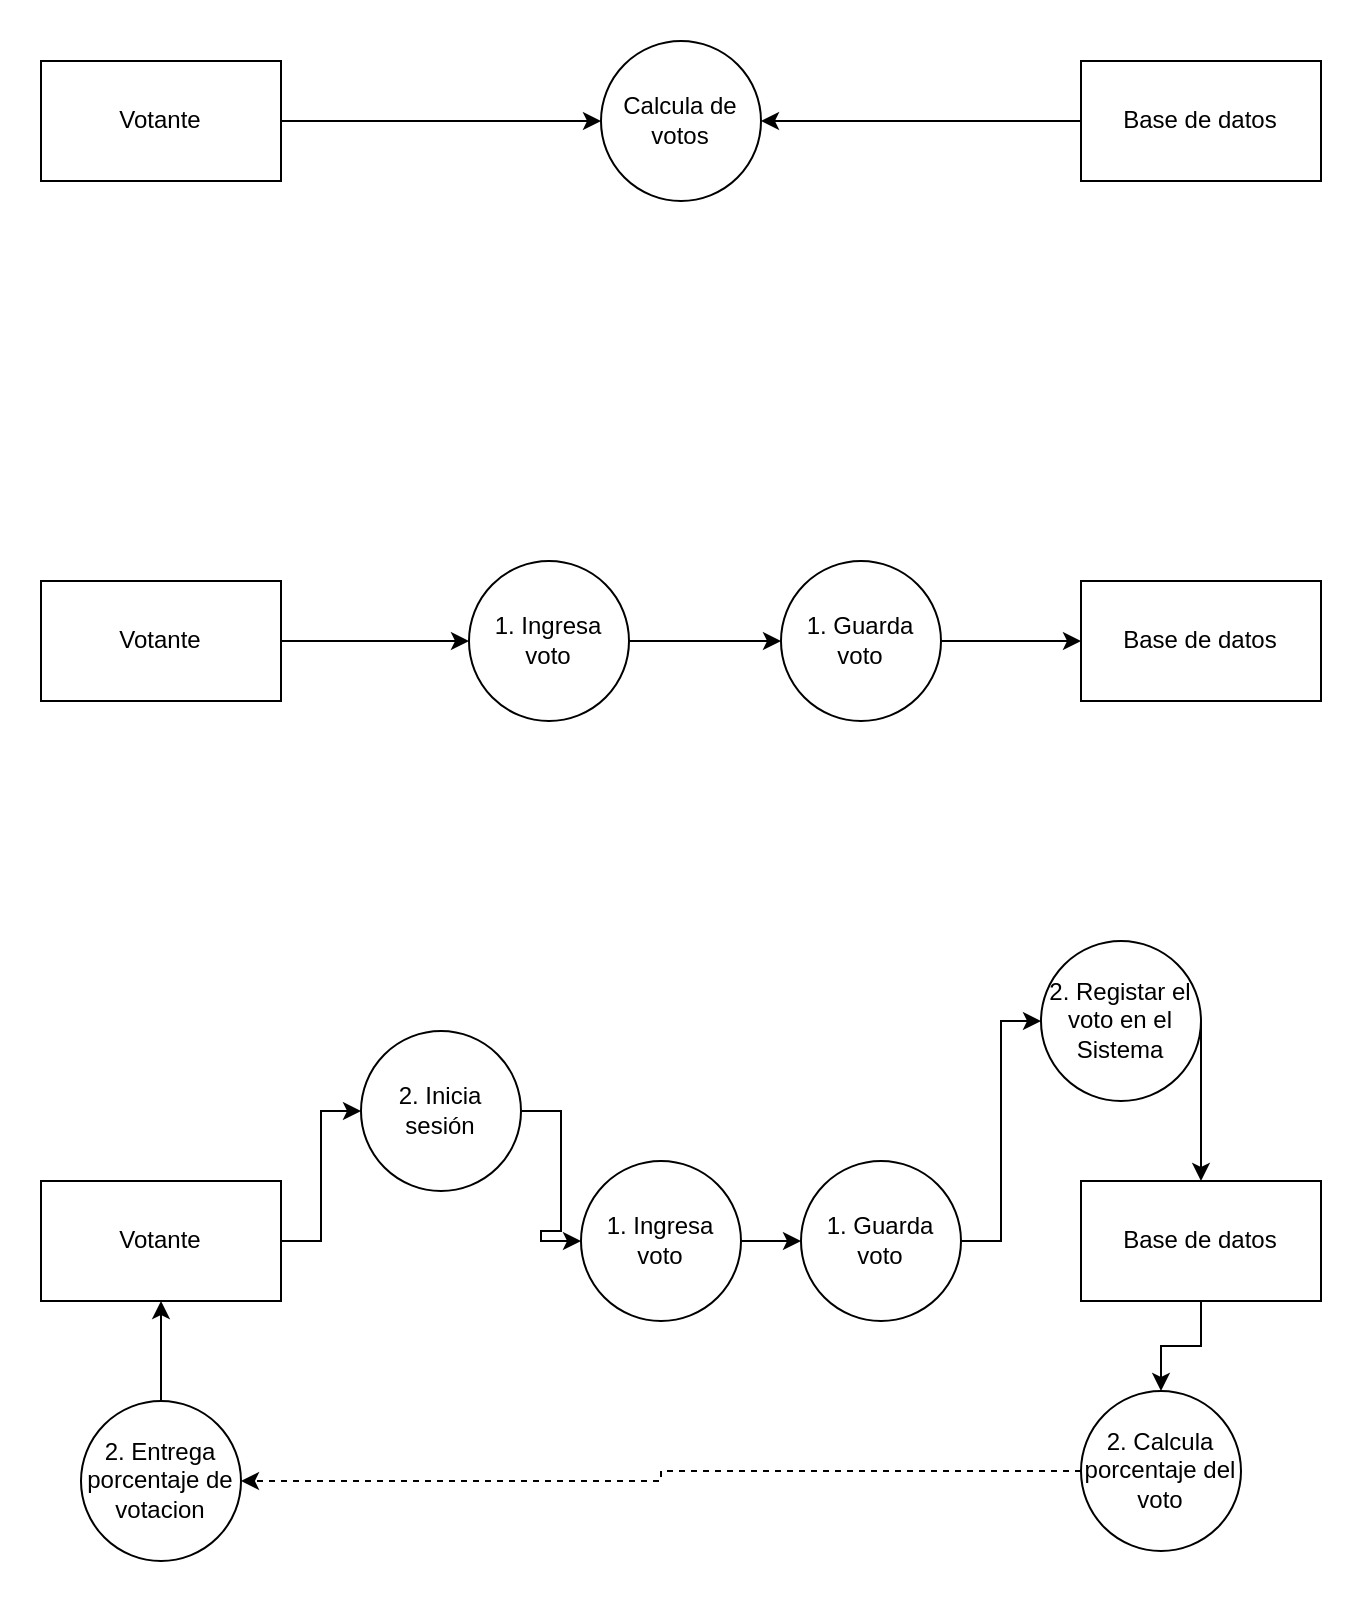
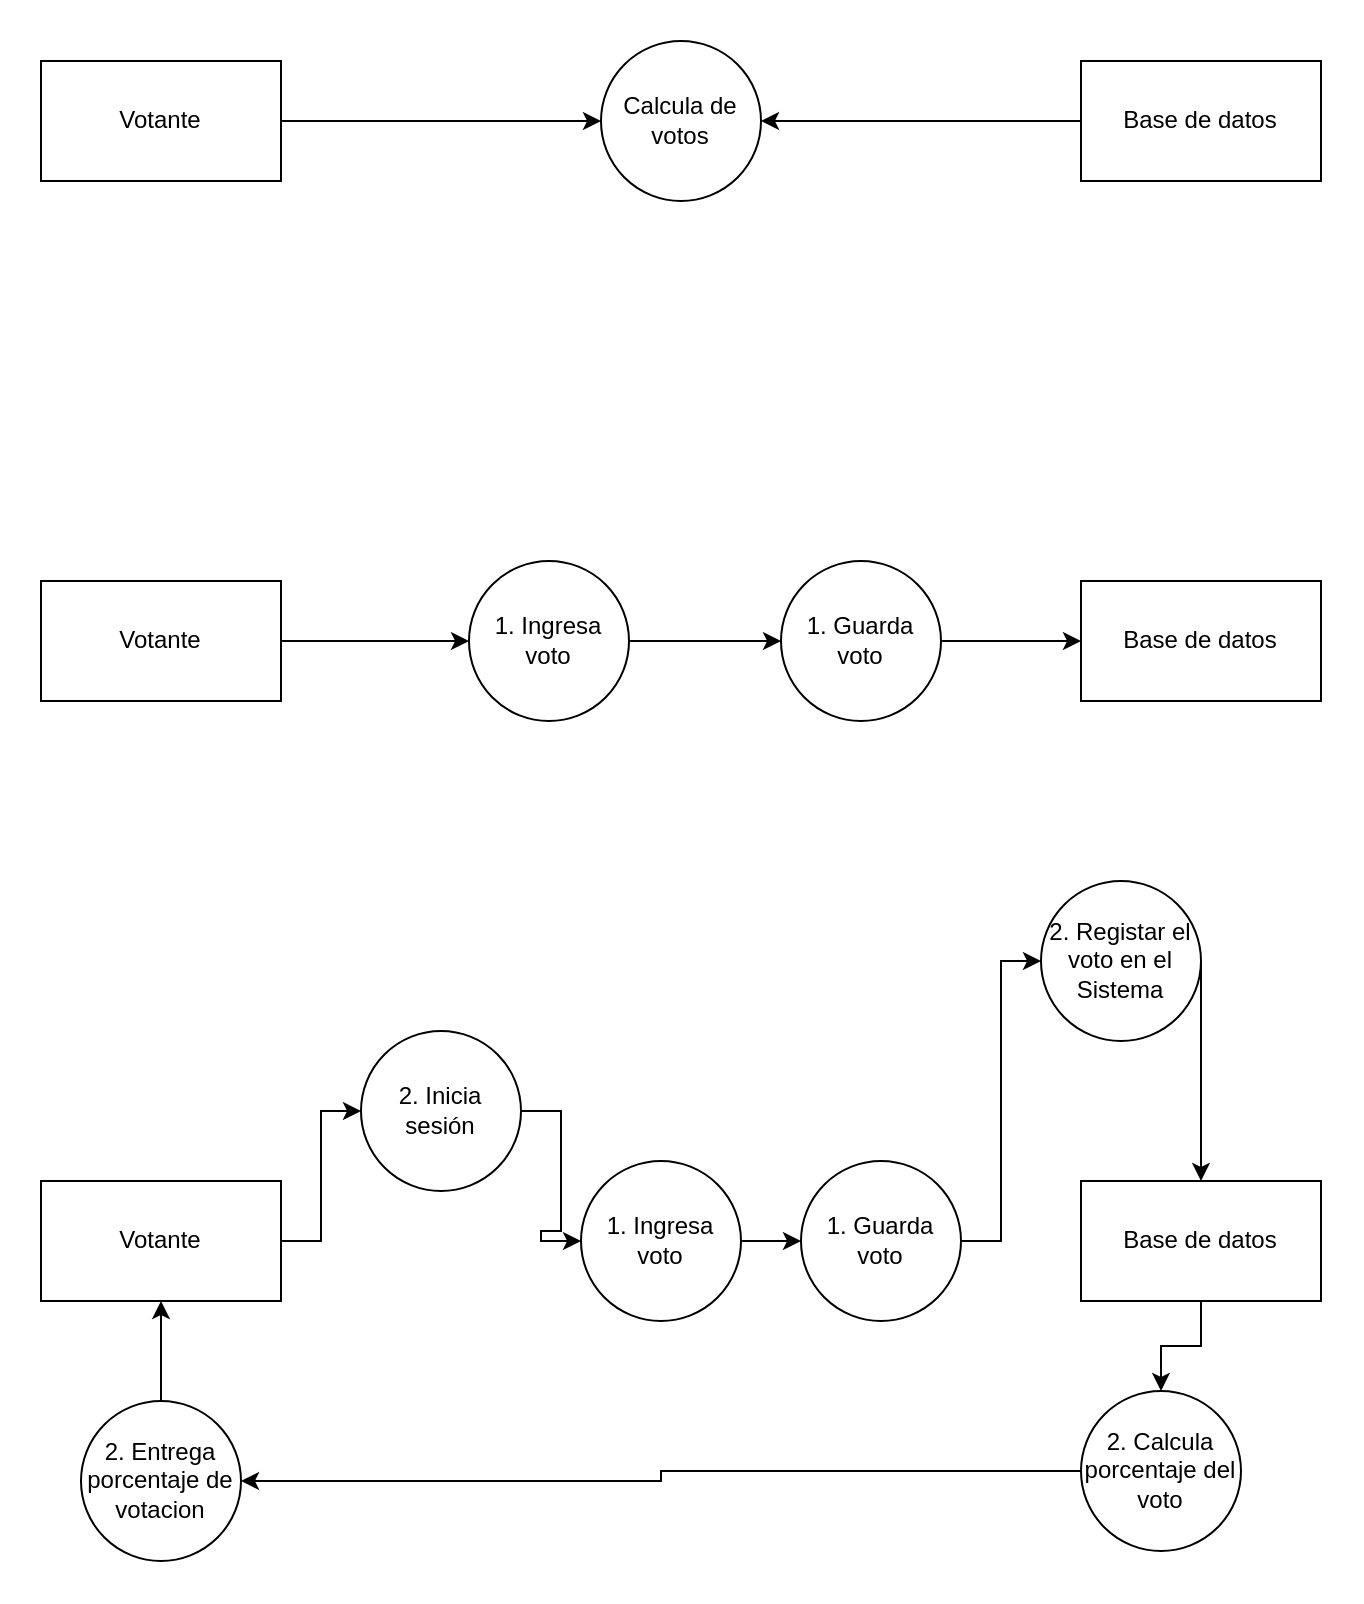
- <mxCell id="25" value="2. Registar el voto en el Sistema" style="ellipse;whiteSpace=wrap;html=1;aspect=fixed;" vertex="1" parent="1"><mxGeometry x="520" y="470" width="80" height="80" as="geometry" /></mxCell>
+ <mxCell id="25" value="2. Registar el voto en el Sistema" style="ellipse;whiteSpace=wrap;html=1;aspect=fixed;" vertex="1" parent="1"><mxGeometry x="520" y="440" width="80" height="80" as="geometry" /></mxCell>
- <mxCell id="26" style="edgeStyle=orthogonalEdgeStyle;rounded=0;orthogonalLoop=1;jettySize=auto;html=1;entryX=1;entryY=0.5;entryDx=0;entryDy=0;dashed=1;" edge="1" parent="1" source="27" target="29"><mxGeometry relative="1" as="geometry" /></mxCell>
+ <mxCell id="26" style="edgeStyle=orthogonalEdgeStyle;rounded=0;orthogonalLoop=1;jettySize=auto;html=1;entryX=1;entryY=0.5;entryDx=0;entryDy=0;" edge="1" parent="1" source="27" target="29"><mxGeometry relative="1" as="geometry" /></mxCell>
